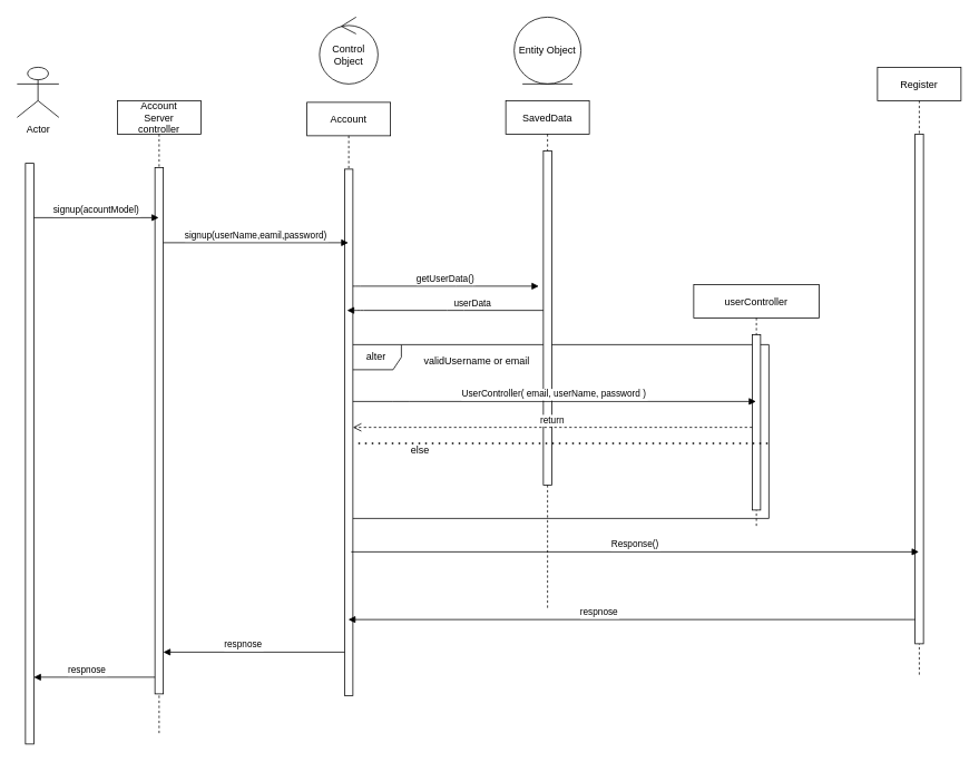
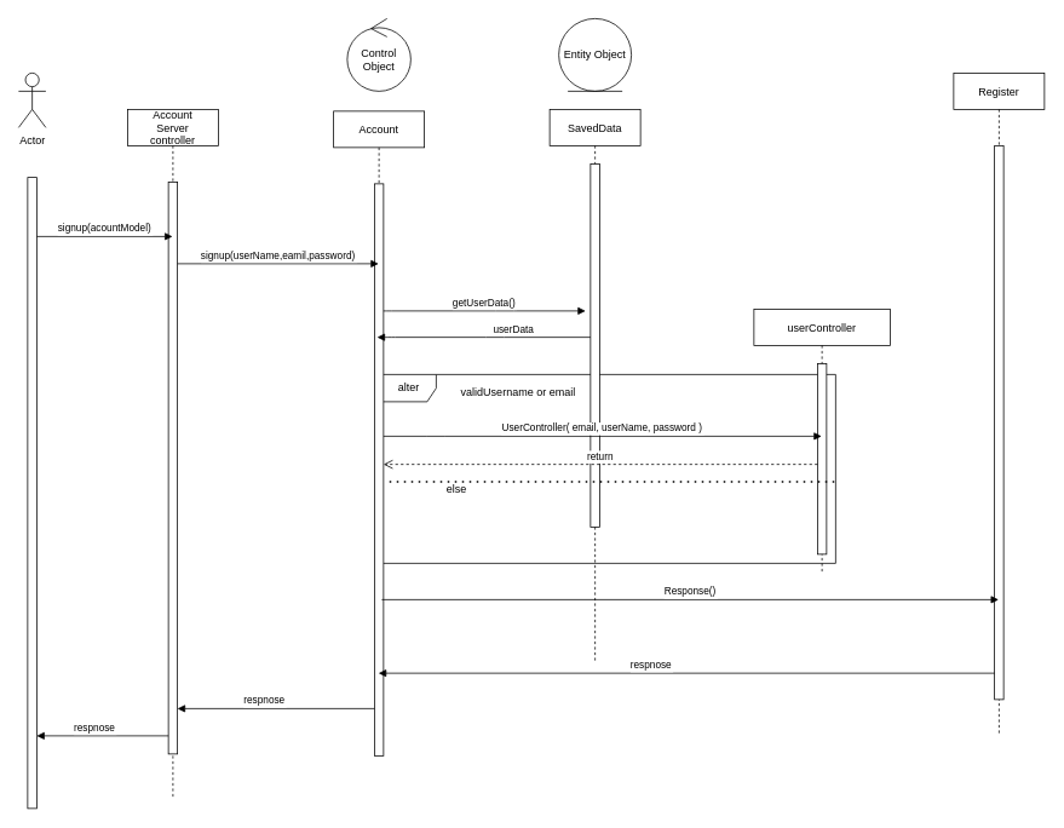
- <mxCell id="7" value="Actor" style="shape=umlActor;verticalLabelPosition=bottom;verticalAlign=top;html=1;outlineConnect=0;" parent="1" vertex="1"><mxGeometry x="20" y="80" width="50" height="60" as="geometry" /></mxCell>
+ <mxCell id="7" value="Actor" style="shape=umlActor;verticalLabelPosition=bottom;verticalAlign=top;html=1;outlineConnect=0;" parent="1" vertex="1"><mxGeometry x="20" y="80" width="30" height="60" as="geometry" /></mxCell>
